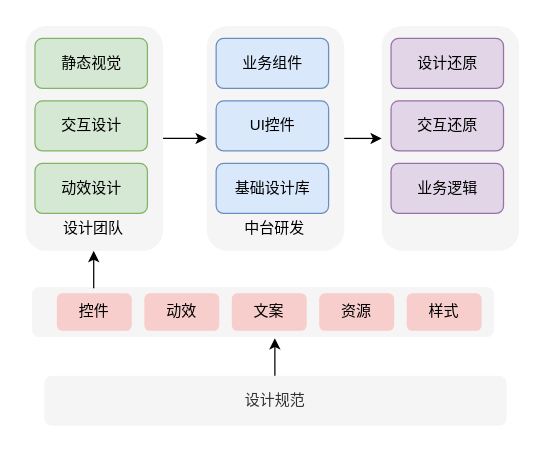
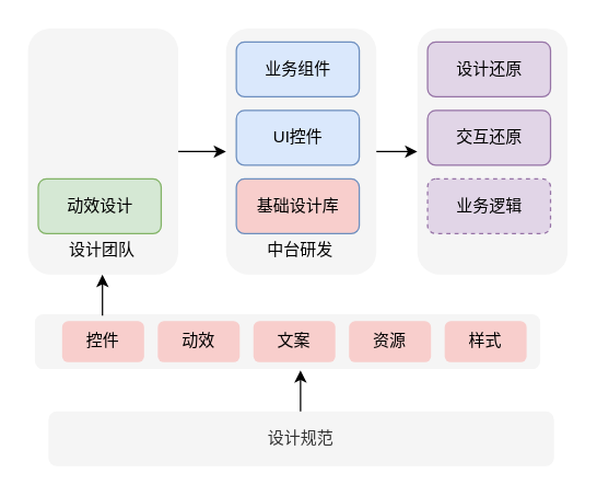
- <mxCell id="6" value="静态视觉" style="rounded=1;whiteSpace=wrap;html=1;fillColor=#d5e8d4;strokeColor=#82b366;" vertex="1" parent="5"><mxGeometry width="90" height="40" as="geometry" /></mxCell>
- <mxCell id="7" value="交互设计" style="rounded=1;whiteSpace=wrap;html=1;fillColor=#d5e8d4;strokeColor=#82b366;" vertex="1" parent="5"><mxGeometry y="50" width="90" height="40" as="geometry" /></mxCell>
- <mxCell id="15" value="基础设计库" style="rounded=1;whiteSpace=wrap;html=1;fillColor=#dae8fc;strokeColor=#6c8ebf;" vertex="1" parent="12"><mxGeometry y="100" width="90" height="40" as="geometry" /></mxCell>
+ <mxCell id="15" value="基础设计库" style="rounded=1;whiteSpace=wrap;html=1;fillColor=#f8cecc;strokeColor=#6c8ebf;" vertex="1" parent="12"><mxGeometry y="100" width="90" height="40" as="geometry" /></mxCell>
- <mxCell id="23" value="业务逻辑" style="rounded=1;whiteSpace=wrap;html=1;fillColor=#e1d5e7;strokeColor=#9673a6;" vertex="1" parent="20"><mxGeometry y="100" width="90" height="40" as="geometry" /></mxCell>
+ <mxCell id="23" value="业务逻辑" style="rounded=1;whiteSpace=wrap;html=1;fillColor=#e1d5e7;strokeColor=#9673a6;dashed=1;" vertex="1" parent="20"><mxGeometry y="100" width="90" height="40" as="geometry" /></mxCell>
